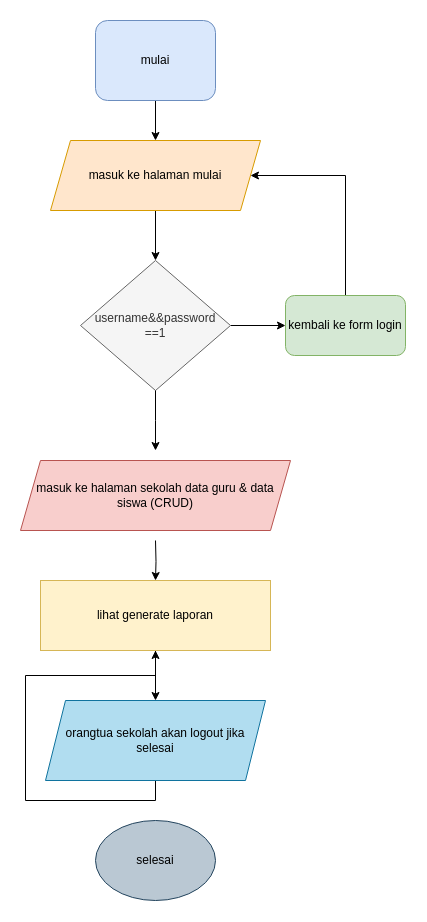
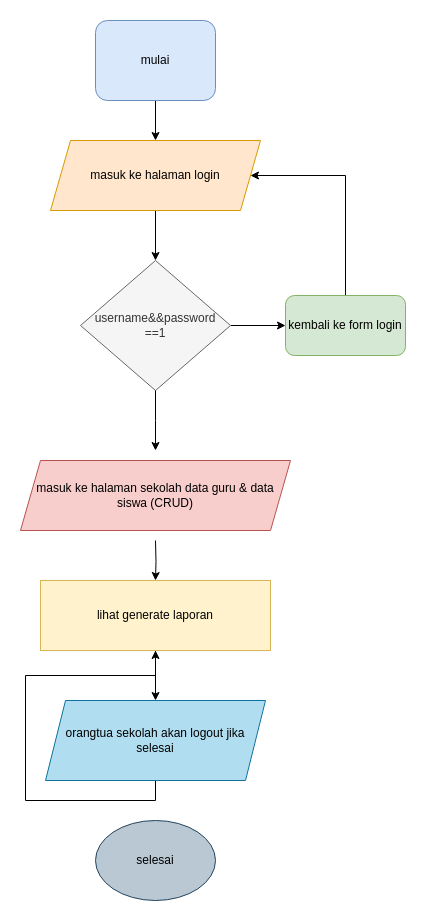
- <mxCell id="5" value="masuk ke halaman mulai" style="shape=parallelogram;perimeter=parallelogramPerimeter;whiteSpace=wrap;html=1;fixedSize=1;fillColor=#ffe6cc;strokeColor=#d79b00;" parent="1" vertex="1"><mxGeometry x="50" y="140" width="210" height="70" as="geometry" /></mxCell>
+ <mxCell id="5" value="masuk ke halaman login" style="shape=parallelogram;perimeter=parallelogramPerimeter;whiteSpace=wrap;html=1;fixedSize=1;fillColor=#ffe6cc;strokeColor=#d79b00;" parent="1" vertex="1"><mxGeometry x="50" y="140" width="210" height="70" as="geometry" /></mxCell>
